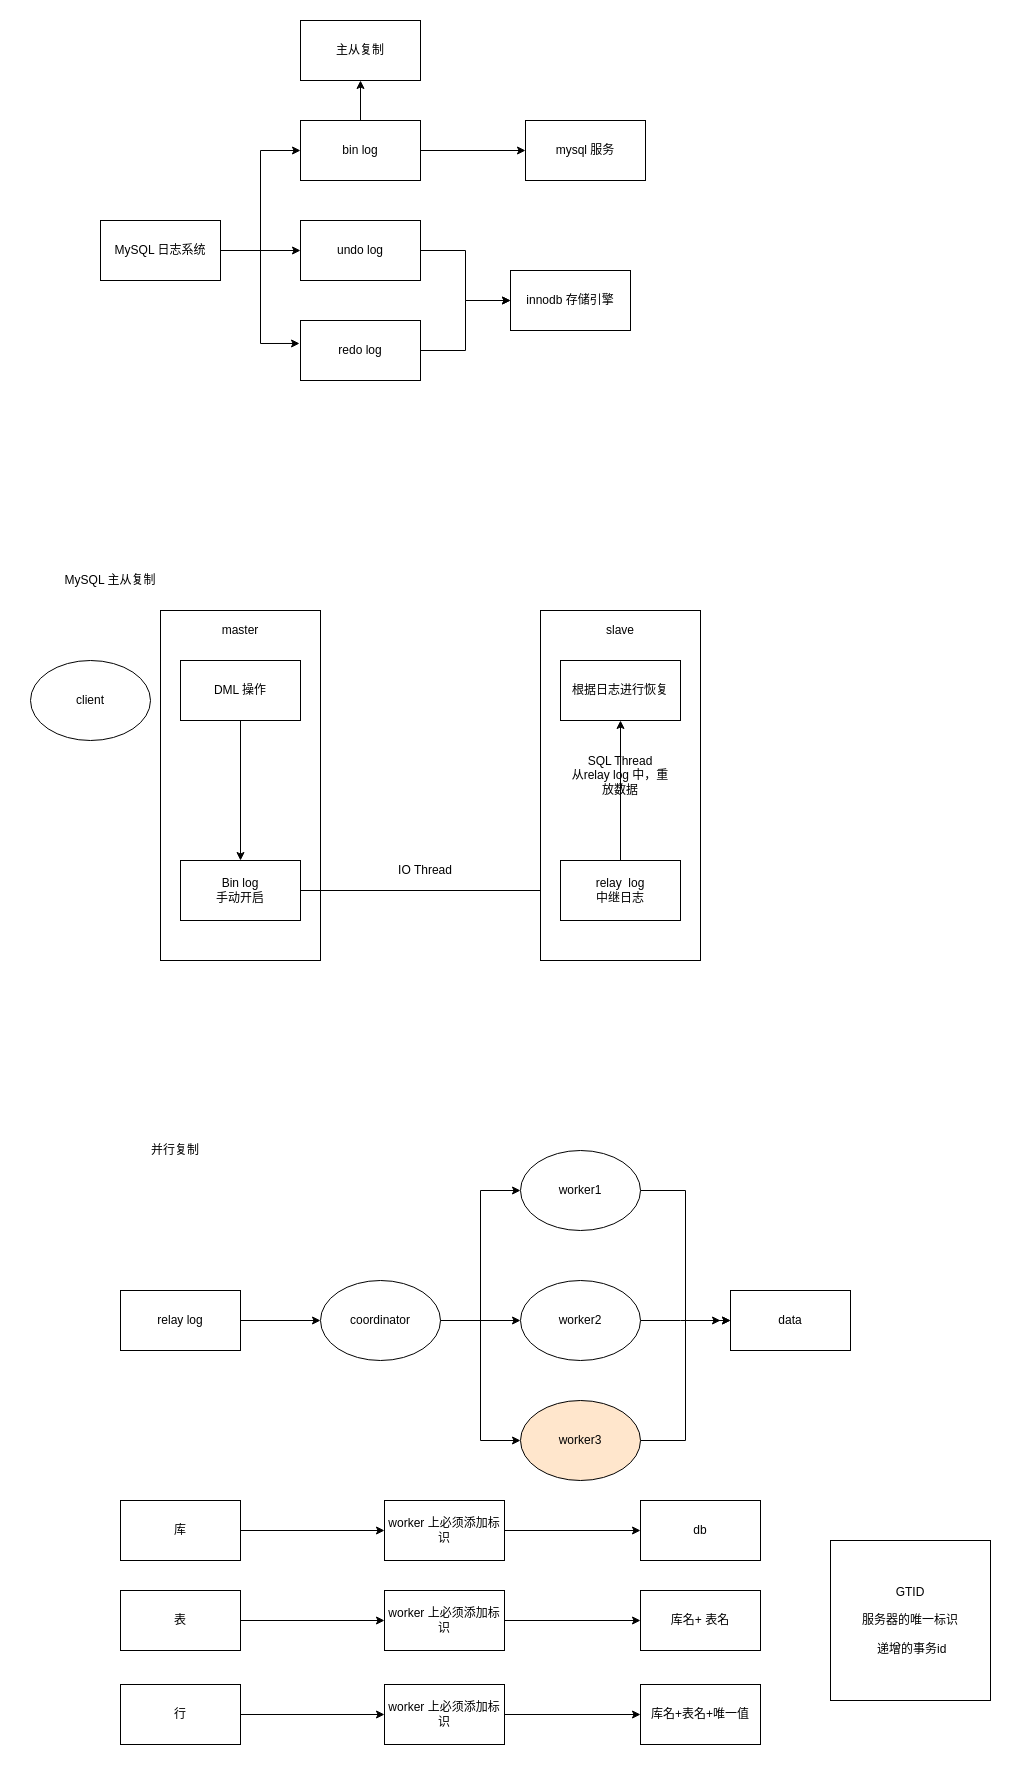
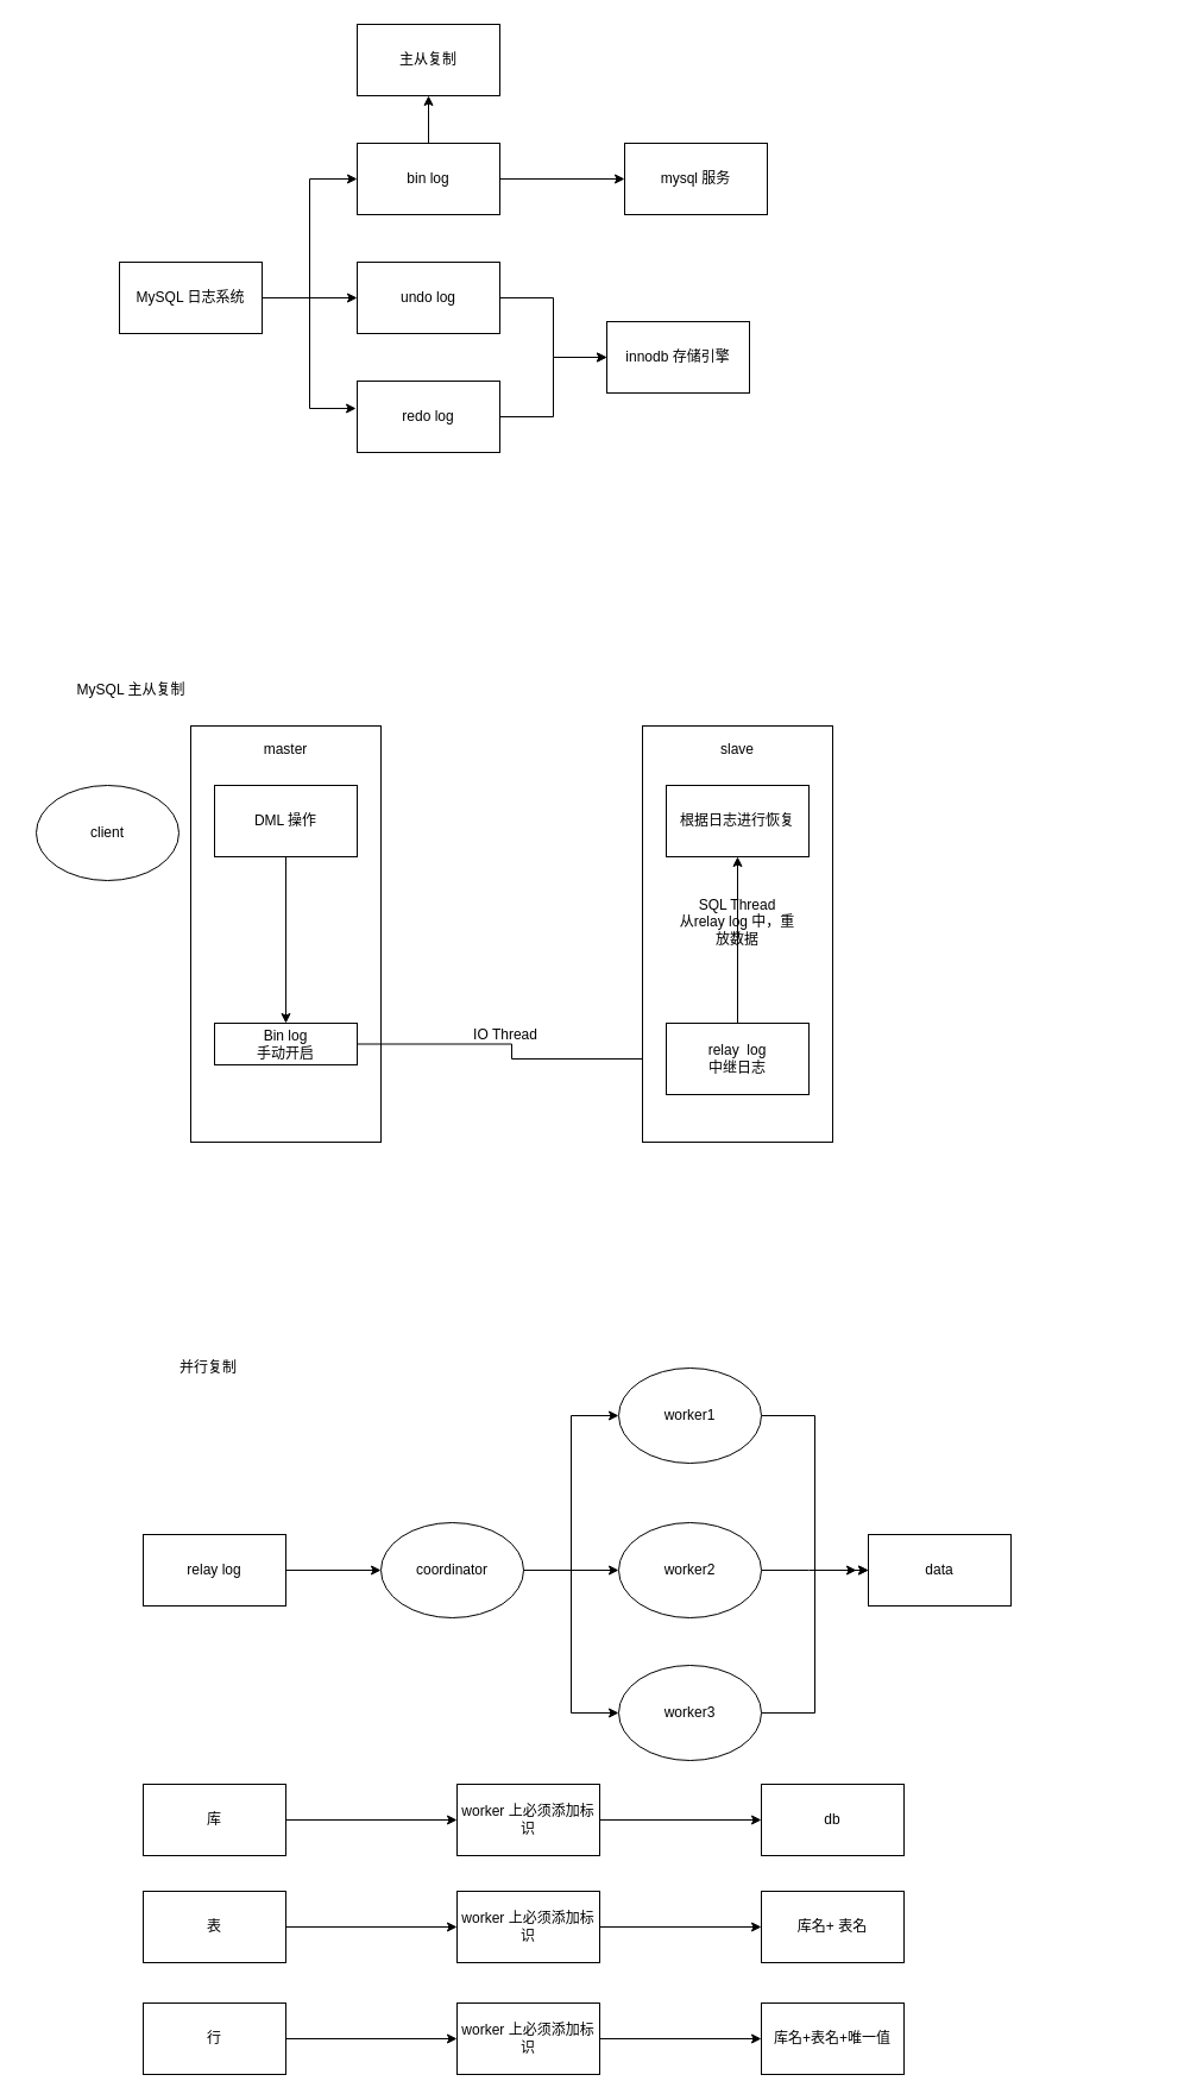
- <mxCell id="23" value="Bin log&lt;br&gt;手动开启" style="rounded=0;whiteSpace=wrap;html=1;" vertex="1" parent="1"><mxGeometry x="180" y="860" width="120" height="60" as="geometry" /></mxCell>
+ <mxCell id="23" value="Bin log&lt;br&gt;手动开启" style="rounded=0;whiteSpace=wrap;html=1;" vertex="1" parent="1"><mxGeometry x="180" y="860" width="120" height="35" as="geometry" /></mxCell>
- <mxCell id="43" value="worker3" style="ellipse;whiteSpace=wrap;html=1;rounded=0;fillColor=#ffe6cc;" vertex="1" parent="1"><mxGeometry x="520" y="1400" width="120" height="80" as="geometry" /></mxCell>
+ <mxCell id="43" value="worker3" style="ellipse;whiteSpace=wrap;html=1;rounded=0;" vertex="1" parent="1"><mxGeometry x="520" y="1400" width="120" height="80" as="geometry" /></mxCell>
- <mxCell id="60" value="GTID&lt;br&gt;&lt;br&gt;服务器的唯一标识&lt;br&gt;&lt;br&gt;&amp;nbsp;递增的事务id" style="whiteSpace=wrap;html=1;aspect=fixed;" vertex="1" parent="1"><mxGeometry x="830" y="1540" width="160" height="160" as="geometry" /></mxCell>
